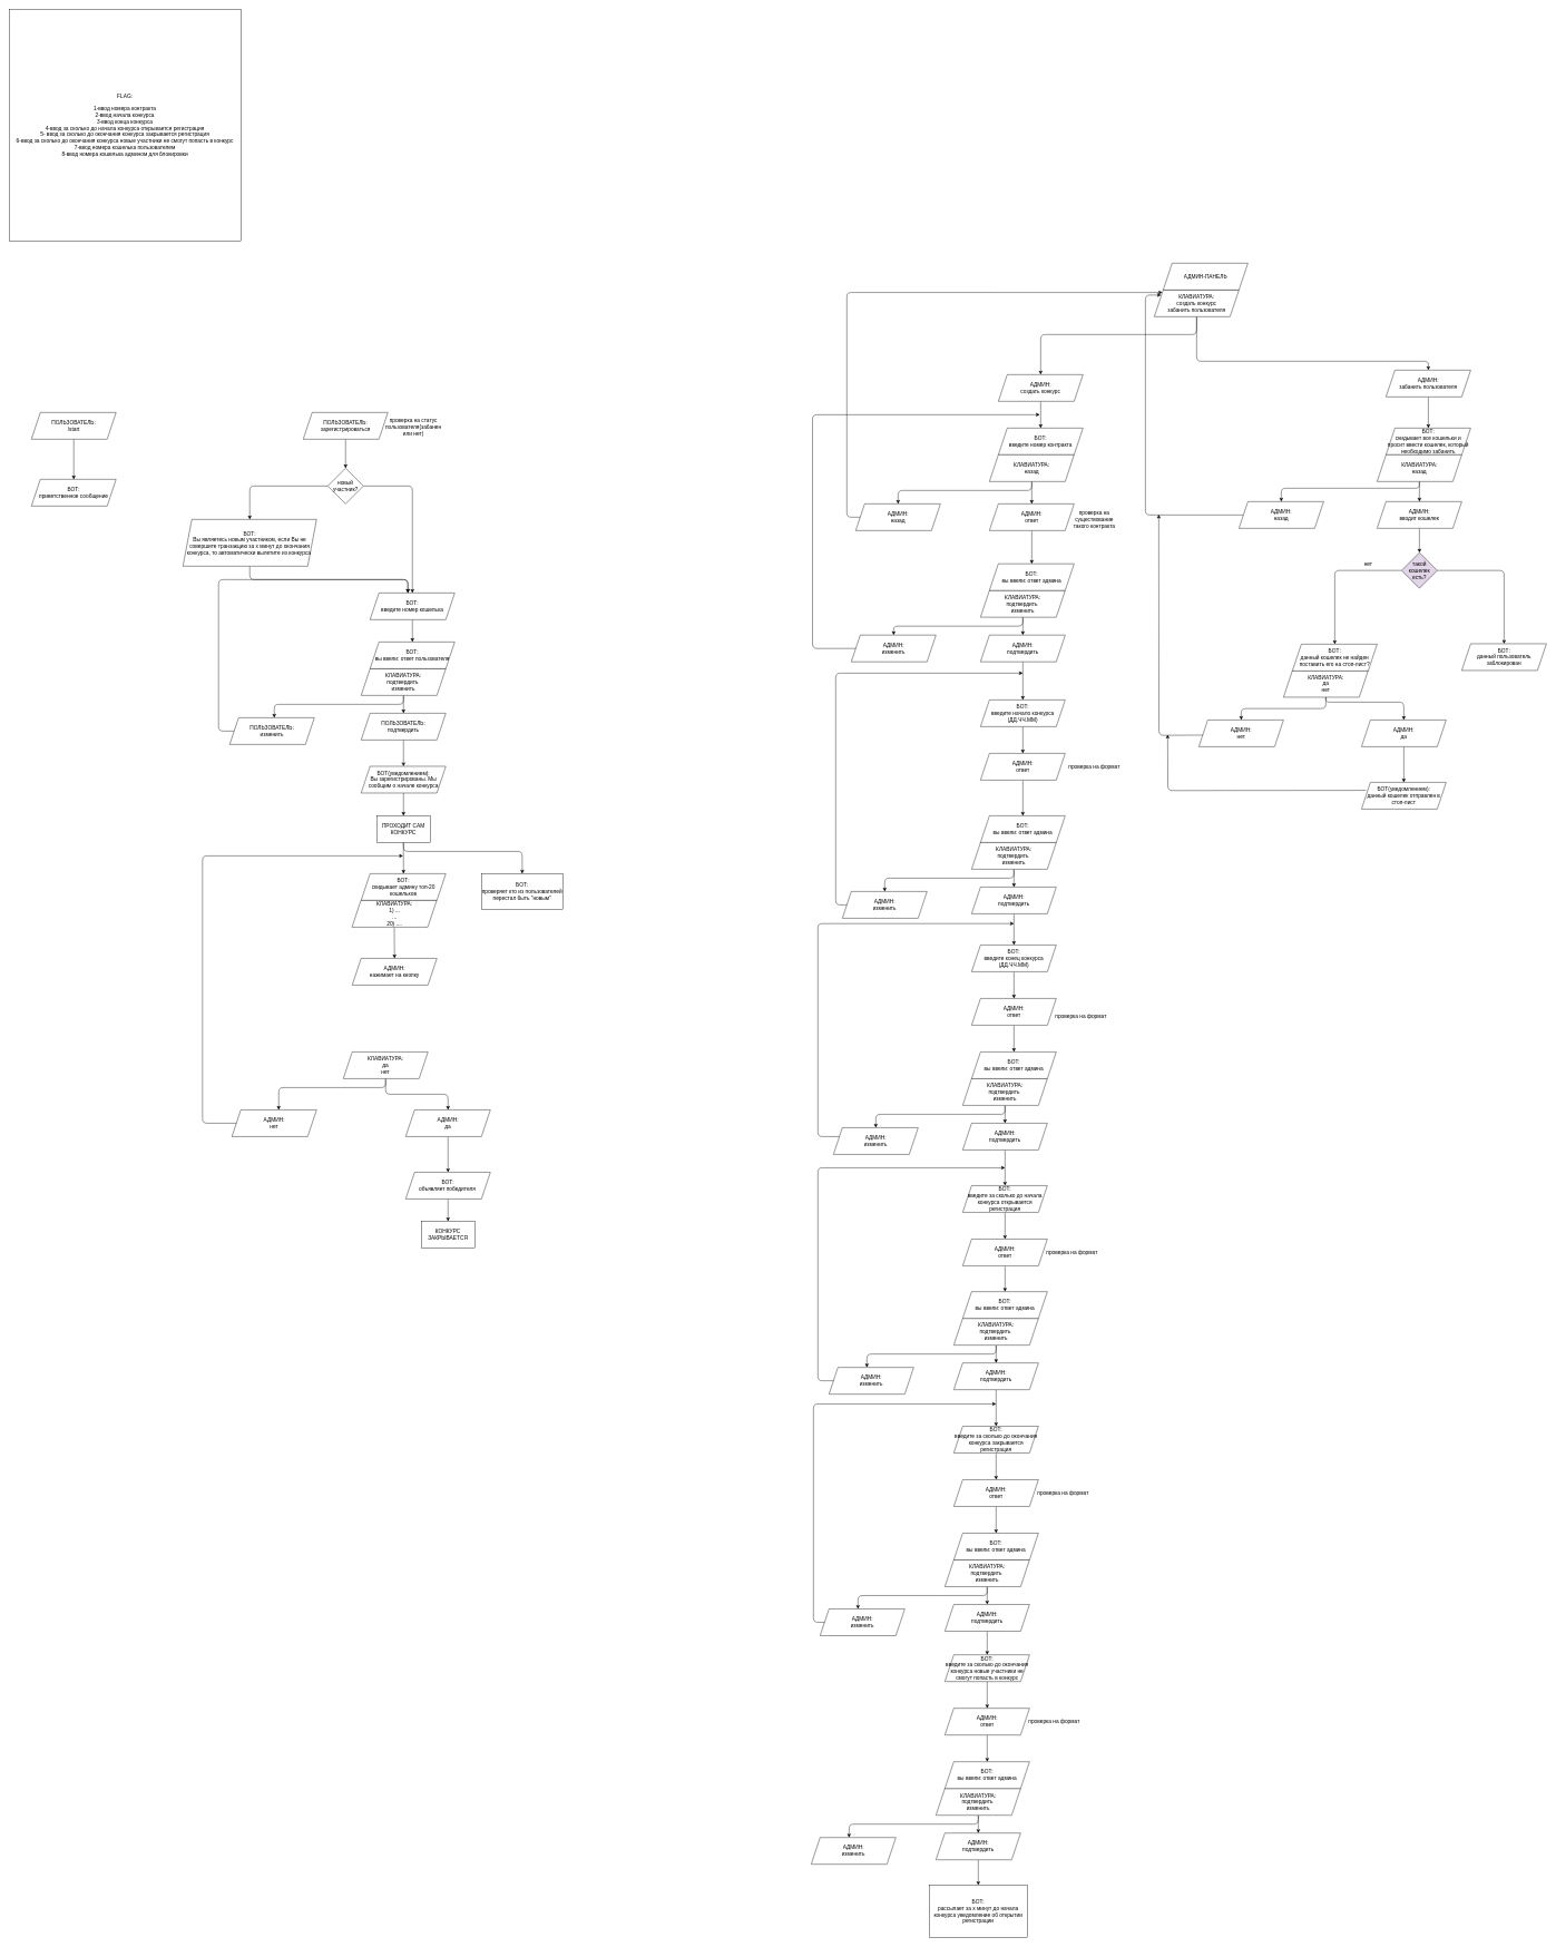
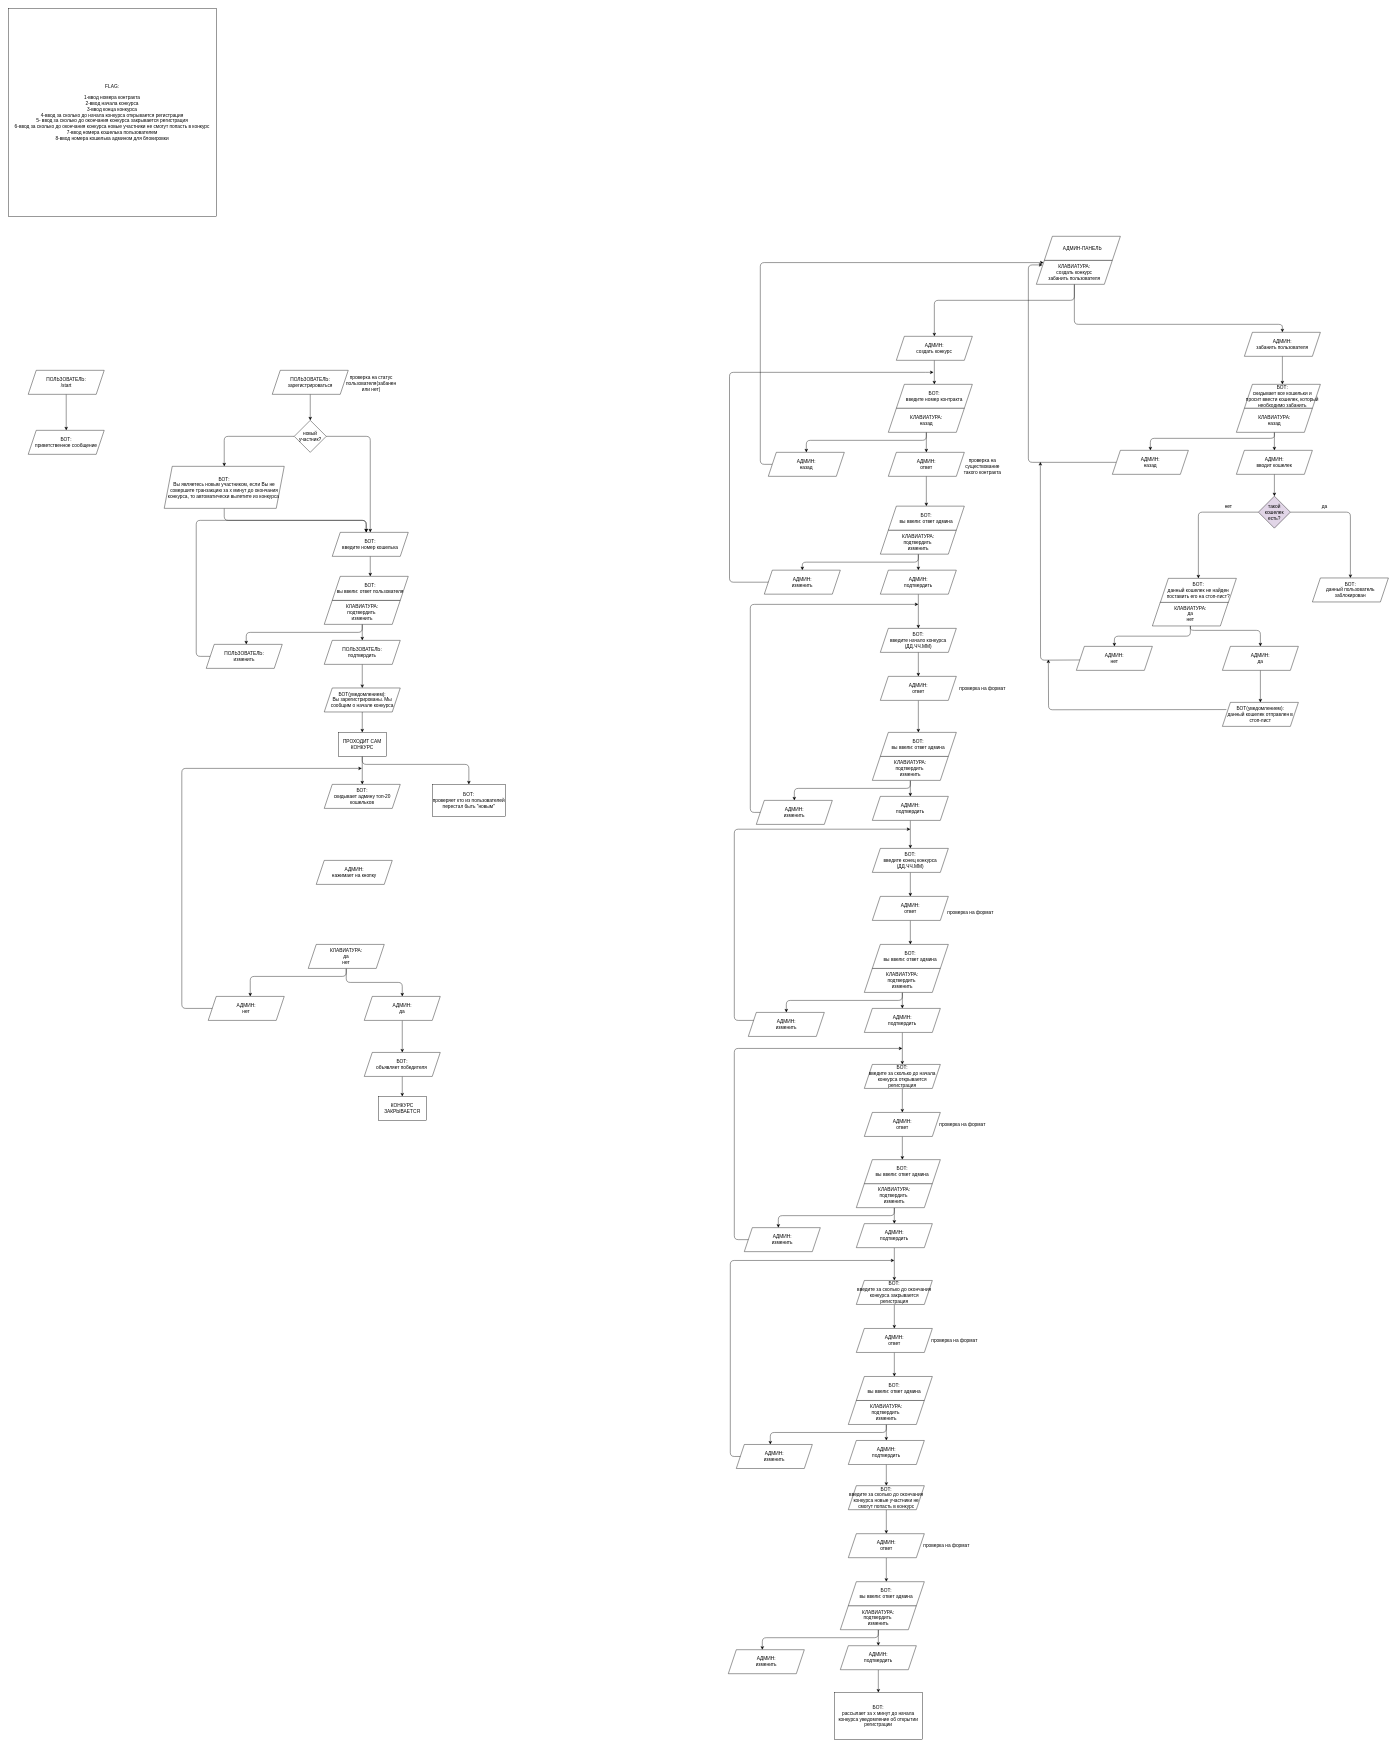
+ <mxCell id="149" value="да" style="text;html=1;align=center;verticalAlign=middle;resizable=0;points=[];autosize=1;" vertex="1" parent="1"><mxGeometry x="3295" y="1255" width="30" height="20" as="geometry" /></mxCell>
- <mxCell id="120" value="КЛАВИАТУРА:&lt;br&gt;1) ...&lt;br&gt;...&lt;br&gt;20) ...." style="shape=parallelogram;perimeter=parallelogramPerimeter;whiteSpace=wrap;html=1;fixedSize=1;" vertex="1" parent="1"><mxGeometry x="789.5" y="2020" width="190" height="60" as="geometry" /></mxCell>
- <mxCell id="119" value="" style="edgeStyle=orthogonalEdgeStyle;curved=0;rounded=1;sketch=0;orthogonalLoop=1;jettySize=auto;html=1;" edge="1" parent="1" source="120" target="118"><mxGeometry relative="1" as="geometry" /></mxCell>
